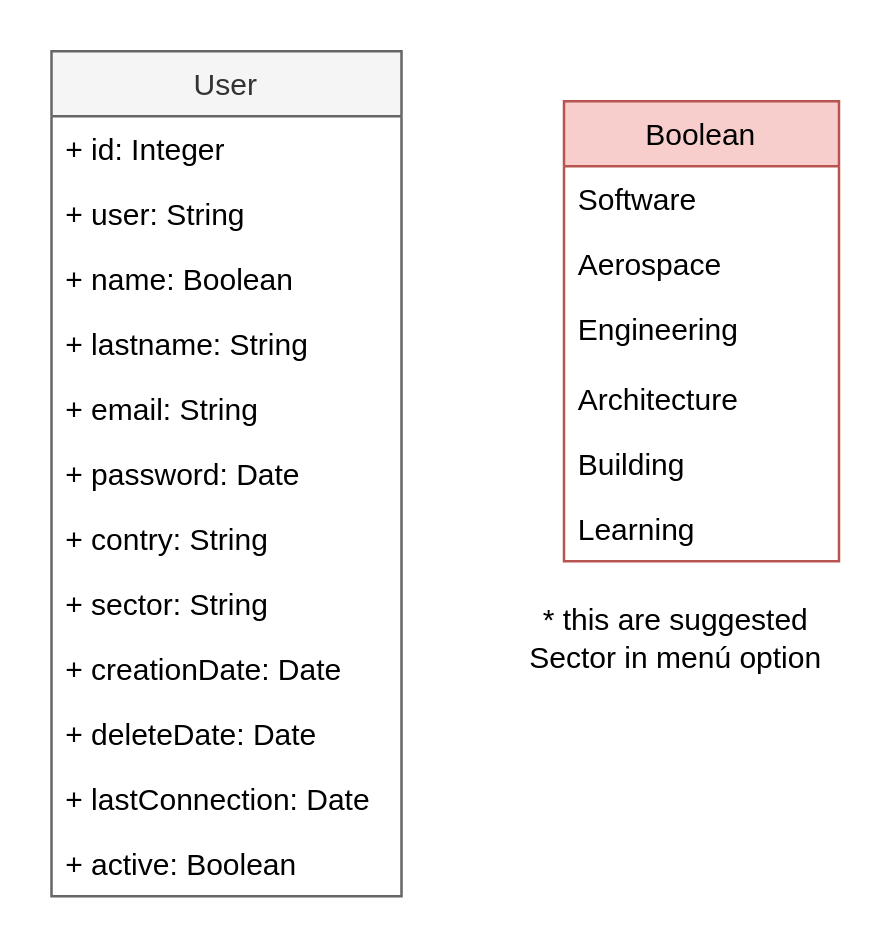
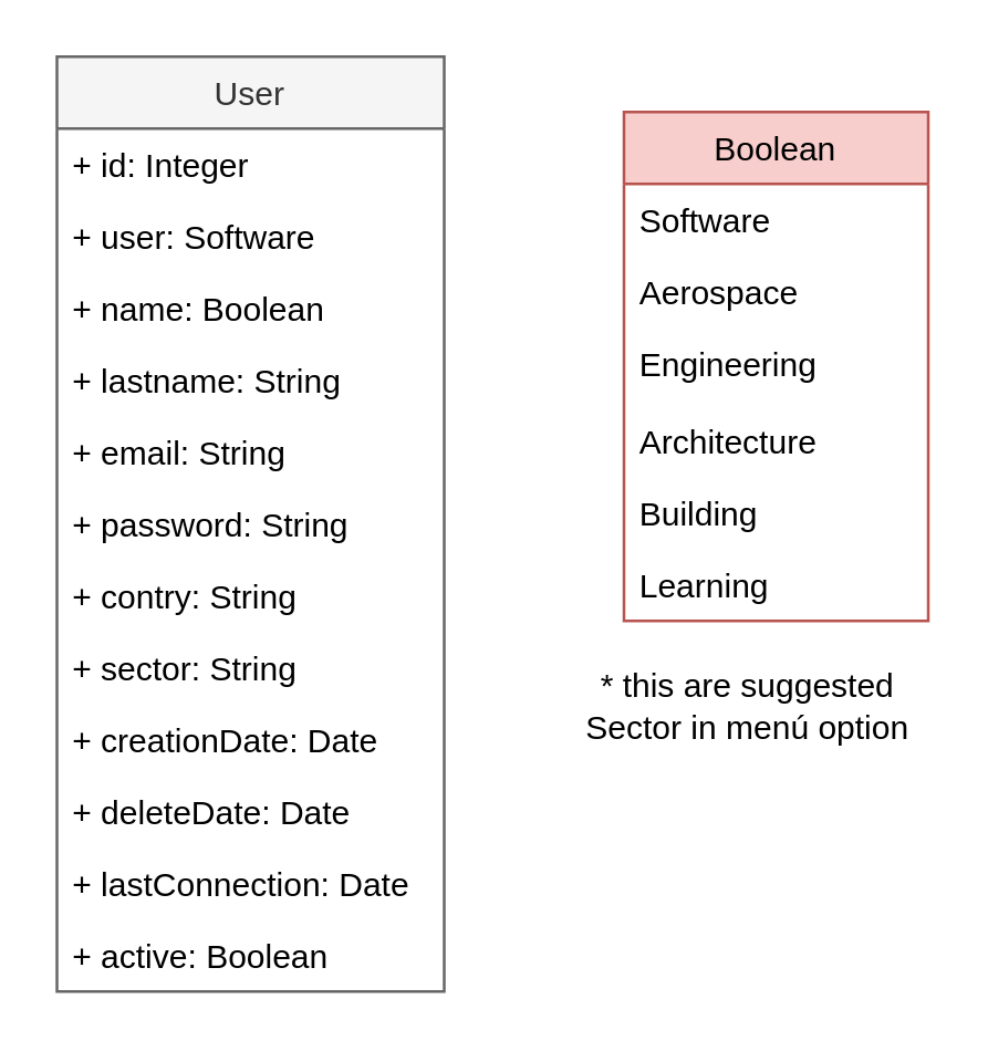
- <mxCell id="4" value="+ user: String" style="text;strokeColor=none;fillColor=none;align=left;verticalAlign=top;spacingLeft=4;spacingRight=4;overflow=hidden;rotatable=0;points=[[0,0.5],[1,0.5]];portConstraint=eastwest;" parent="2" vertex="1"><mxGeometry y="52" width="140" height="26" as="geometry" /></mxCell>
+ <mxCell id="4" value="+ user: Software" style="text;strokeColor=none;fillColor=none;align=left;verticalAlign=top;spacingLeft=4;spacingRight=4;overflow=hidden;rotatable=0;points=[[0,0.5],[1,0.5]];portConstraint=eastwest;" parent="2" vertex="1"><mxGeometry y="52" width="140" height="26" as="geometry" /></mxCell>
- <mxCell id="8" value="+ password: Date" style="text;strokeColor=none;fillColor=none;align=left;verticalAlign=top;spacingLeft=4;spacingRight=4;overflow=hidden;rotatable=0;points=[[0,0.5],[1,0.5]];portConstraint=eastwest;" parent="2" vertex="1"><mxGeometry y="156" width="140" height="26" as="geometry" /></mxCell>
+ <mxCell id="8" value="+ password: String" style="text;strokeColor=none;fillColor=none;align=left;verticalAlign=top;spacingLeft=4;spacingRight=4;overflow=hidden;rotatable=0;points=[[0,0.5],[1,0.5]];portConstraint=eastwest;" parent="2" vertex="1"><mxGeometry y="156" width="140" height="26" as="geometry" /></mxCell>
